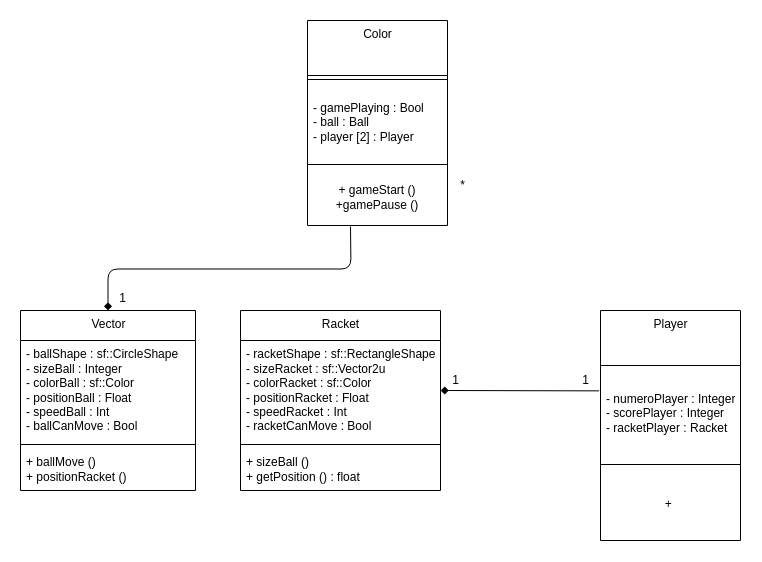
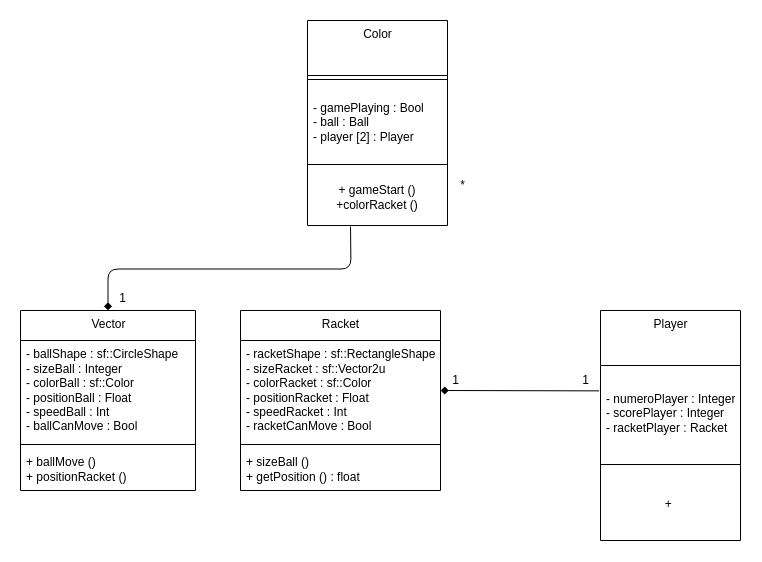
- <mxCell id="19" value="+ gameStart ()&lt;br&gt;+gamePause ()" style="text;html=1;strokeColor=none;fillColor=none;align=center;verticalAlign=middle;spacingLeft=4;spacingRight=4;overflow=hidden;rotatable=0;points=[[0,0.5],[1,0.5]];portConstraint=eastwest;" parent="15" vertex="1"><mxGeometry y="148" width="140" height="57" as="geometry" /></mxCell>
+ <mxCell id="19" value="+ gameStart ()&lt;br&gt;+colorRacket ()" style="text;html=1;strokeColor=none;fillColor=none;align=center;verticalAlign=middle;spacingLeft=4;spacingRight=4;overflow=hidden;rotatable=0;points=[[0,0.5],[1,0.5]];portConstraint=eastwest;" parent="15" vertex="1"><mxGeometry y="148" width="140" height="57" as="geometry" /></mxCell>
